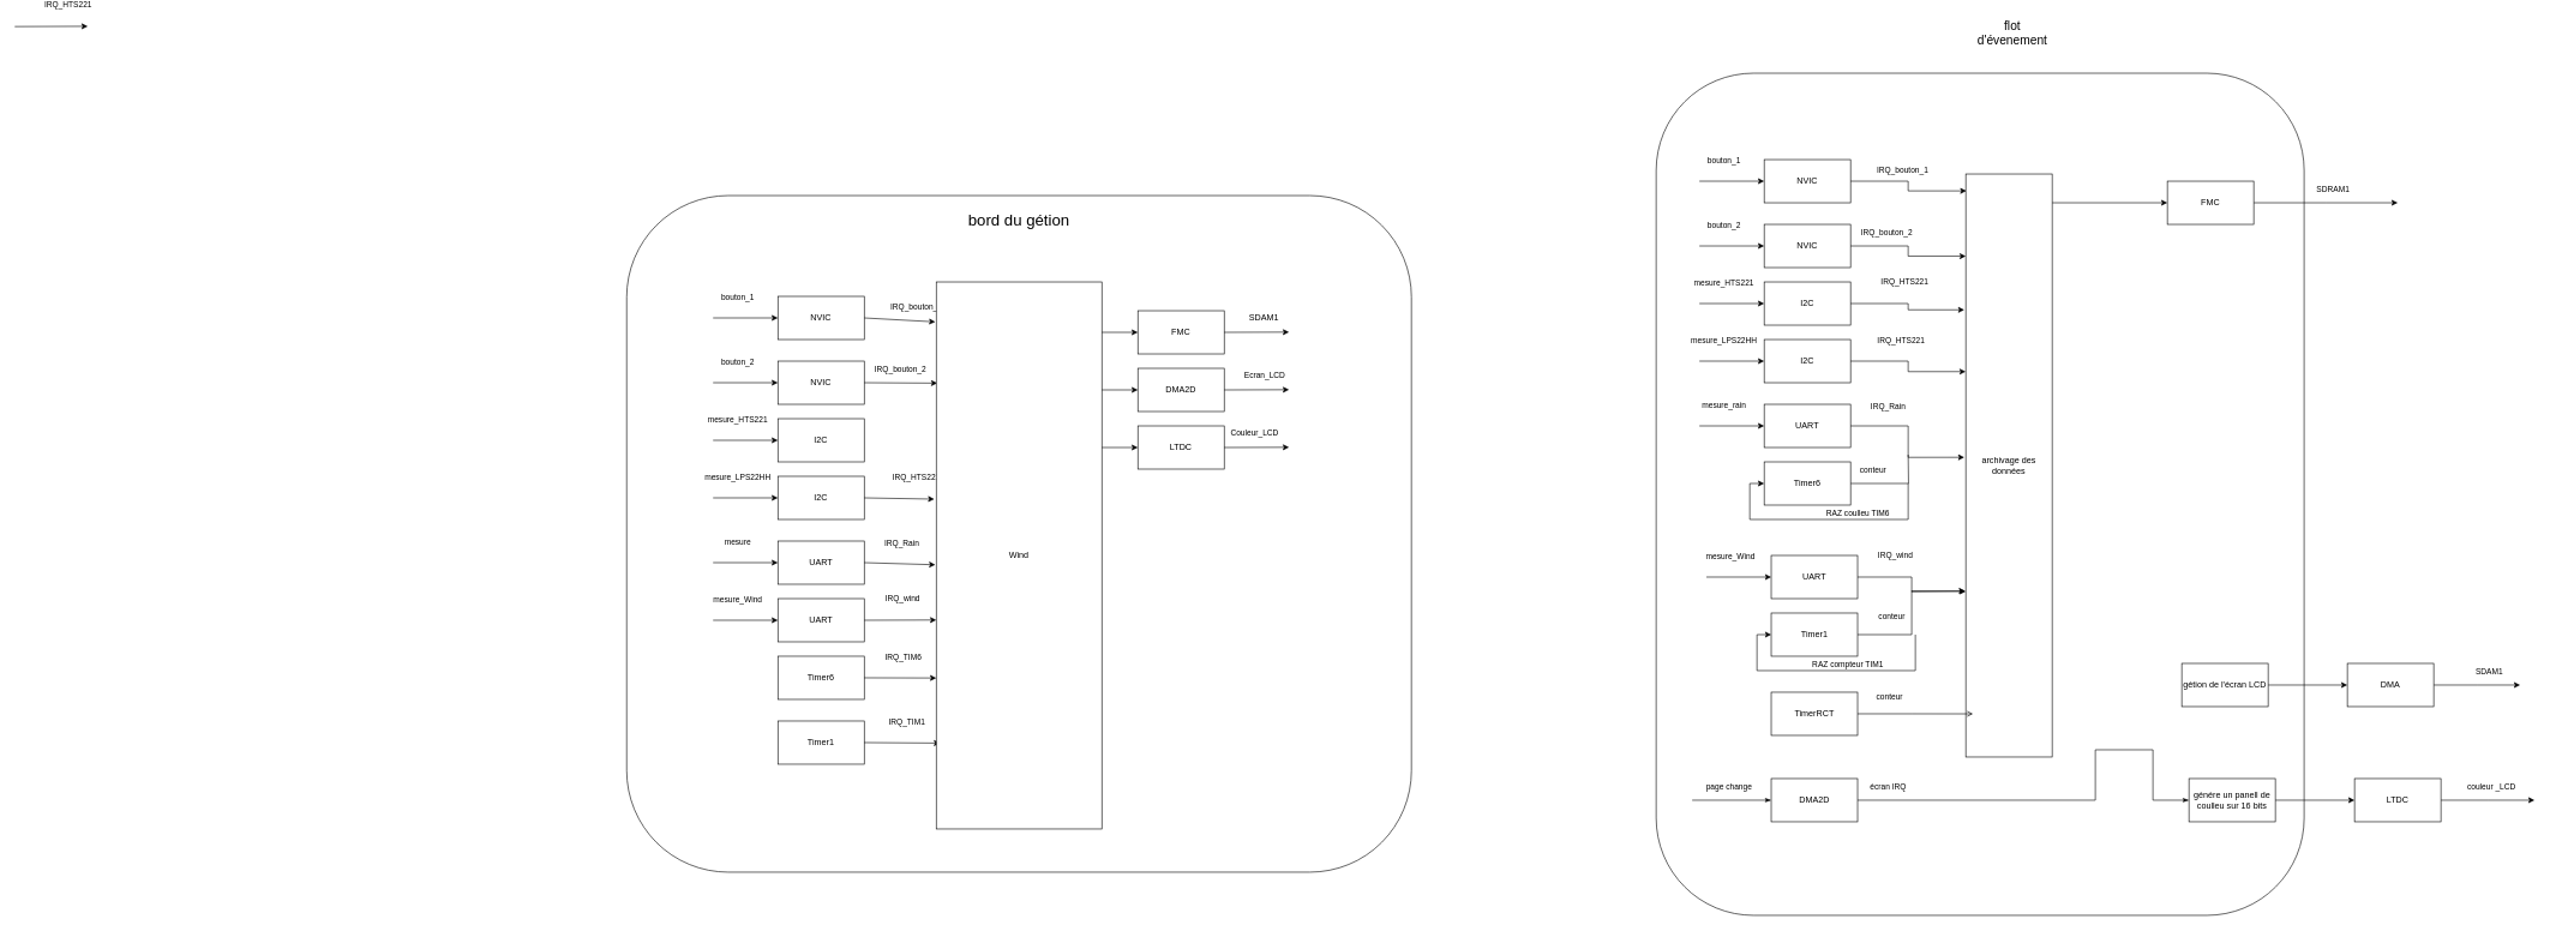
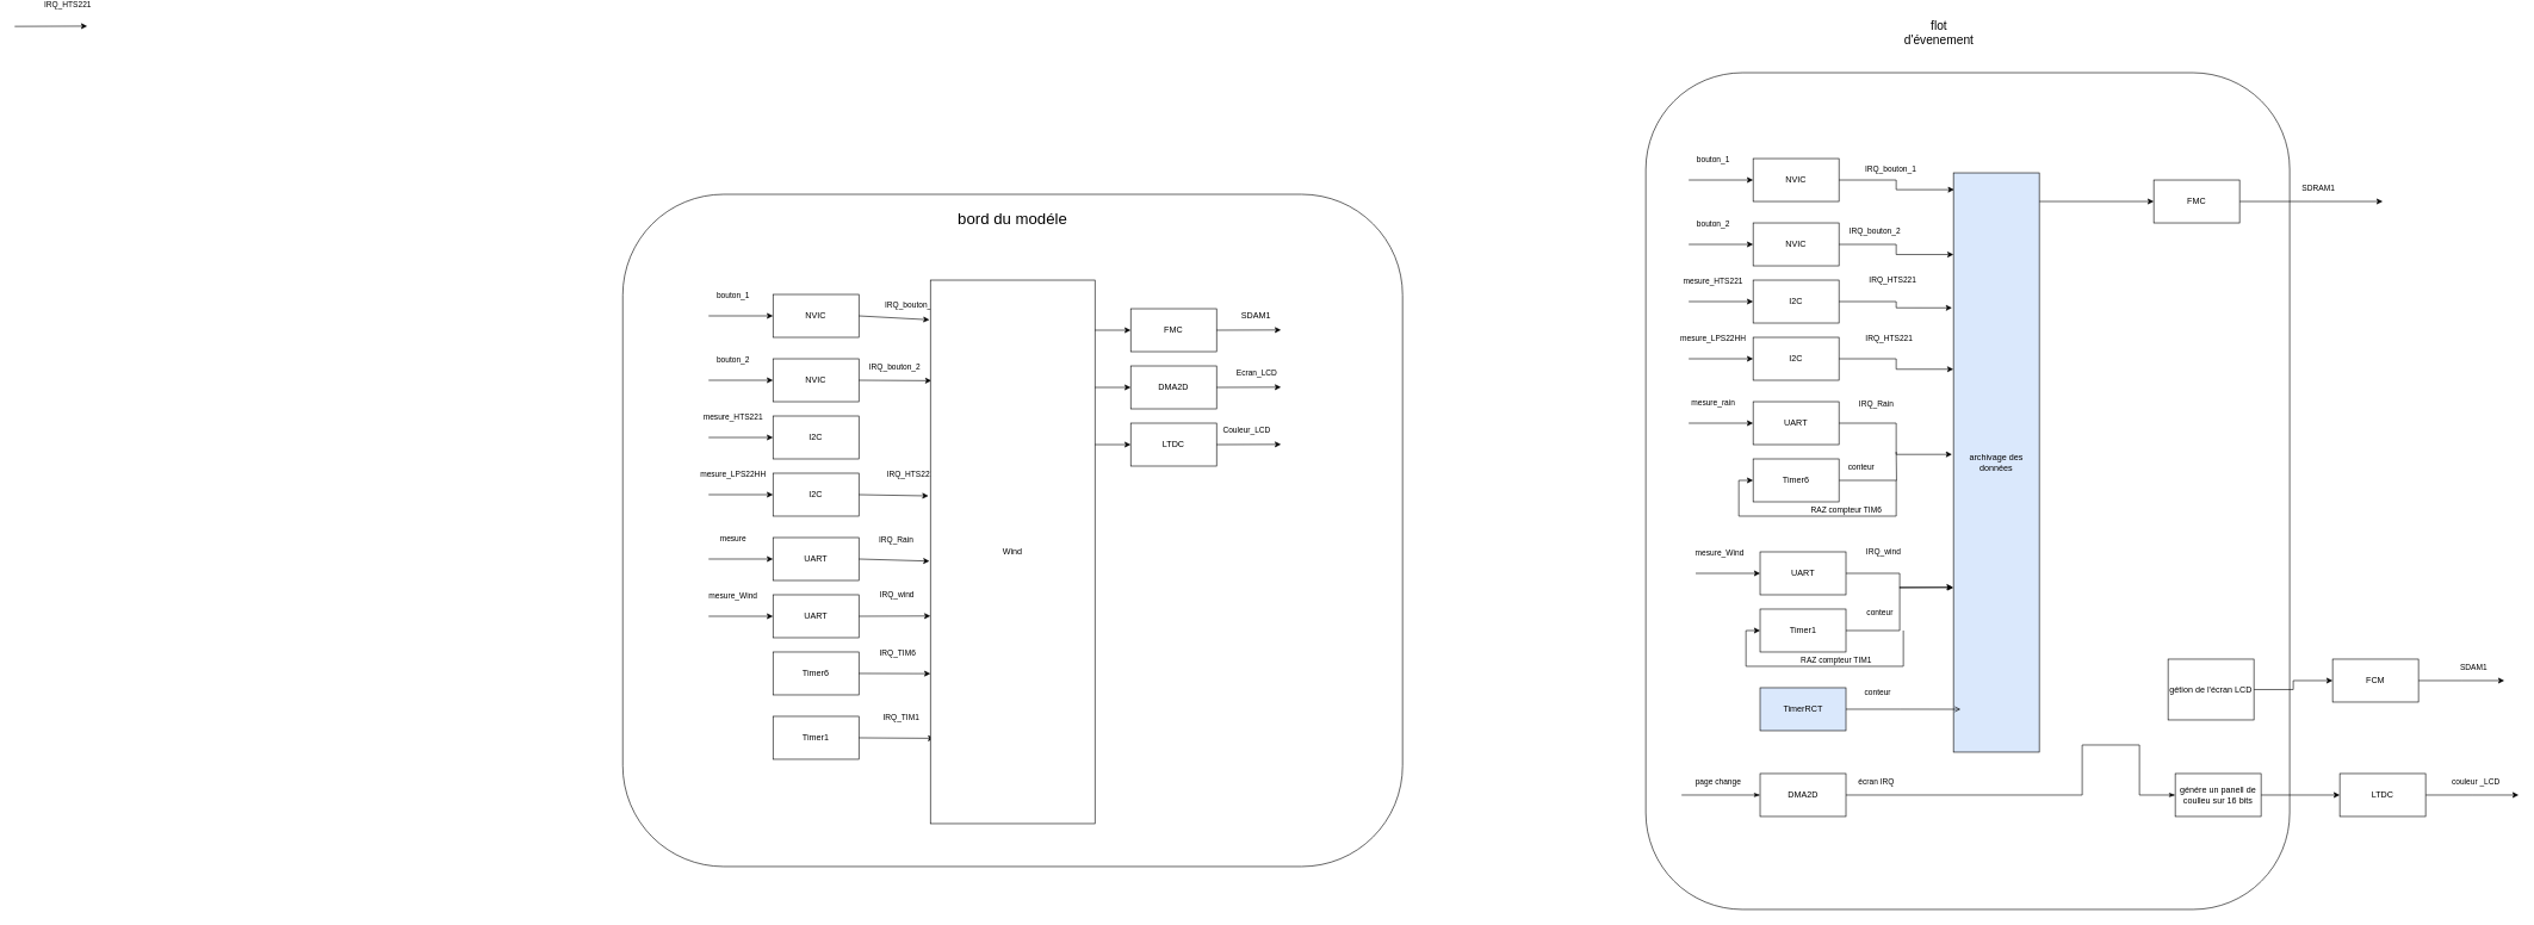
- <mxCell id="117" value="&lt;font style=&quot;font-size: 17px;&quot;&gt;flot d'évenement&lt;/font&gt;" style="text;html=1;align=center;verticalAlign=middle;whiteSpace=wrap;rounded=0;" vertex="1" parent="1"><mxGeometry x="2765" y="20" width="60" height="30" as="geometry" /></mxCell>
+ <mxCell id="117" value="&lt;font style=&quot;font-size: 17px;&quot;&gt;flot d'évenement&lt;/font&gt;" style="text;html=1;align=center;verticalAlign=middle;whiteSpace=wrap;rounded=0;" vertex="1" parent="1"><mxGeometry x="2680" y="20" width="60" height="30" as="geometry" /></mxCell>
- <mxCell id="53" value="&lt;font style=&quot;font-size: 22px;&quot;&gt;bord du gétion&lt;/font&gt;" style="text;html=1;align=center;verticalAlign=middle;whiteSpace=wrap;rounded=0;" vertex="1" parent="1"><mxGeometry x="1285" y="280" width="260" height="30" as="geometry" /></mxCell>
+ <mxCell id="53" value="&lt;font style=&quot;font-size: 22px;&quot;&gt;bord du modéle&lt;/font&gt;" style="text;html=1;align=center;verticalAlign=middle;whiteSpace=wrap;rounded=0;" vertex="1" parent="1"><mxGeometry x="1285" y="280" width="260" height="30" as="geometry" /></mxCell>
- <mxCell id="93" value="archivage des données" style="rounded=0;whiteSpace=wrap;html=1;" vertex="1" parent="1"><mxGeometry x="2730" y="230" width="120" height="810" as="geometry" /></mxCell>
+ <mxCell id="93" value="archivage des données" style="rounded=0;whiteSpace=wrap;html=1;fillColor=#dae8fc;" vertex="1" parent="1"><mxGeometry x="2730" y="230" width="120" height="810" as="geometry" /></mxCell>
- <mxCell id="116" value="RAZ coulleu TIM6" style="edgeLabel;html=1;align=center;verticalAlign=middle;resizable=0;points=[];" vertex="1" connectable="0" parent="1"><mxGeometry x="2579.757" y="700" as="geometry" /></mxCell>
+ <mxCell id="116" value="RAZ compteur TIM6" style="edgeLabel;html=1;align=center;verticalAlign=middle;resizable=0;points=[];" vertex="1" connectable="0" parent="1"><mxGeometry x="2579.757" y="700" as="geometry" /></mxCell>
- <mxCell id="107" value="gétion de l'écran LCD" style="rounded=0;whiteSpace=wrap;html=1;" vertex="1" parent="1"><mxGeometry x="3030" y="910" width="120" height="60" as="geometry" /></mxCell>
+ <mxCell id="107" value="gétion de l'écran LCD" style="rounded=0;whiteSpace=wrap;html=1;" vertex="1" parent="1"><mxGeometry x="3030" y="910" width="120" height="85" as="geometry" /></mxCell>
- <mxCell id="112" value="DMA" style="rounded=0;whiteSpace=wrap;html=1;" vertex="1" parent="1"><mxGeometry x="3260" y="910" width="120" height="60" as="geometry" /></mxCell>
+ <mxCell id="112" value="FCM" style="rounded=0;whiteSpace=wrap;html=1;" vertex="1" parent="1"><mxGeometry x="3260" y="910" width="120" height="60" as="geometry" /></mxCell>
- <mxCell id="83" value="TimerRCT" style="rounded=0;whiteSpace=wrap;html=1;" vertex="1" parent="1"><mxGeometry x="2459.76" y="950" width="120" height="60" as="geometry" /></mxCell>
+ <mxCell id="83" value="TimerRCT" style="rounded=0;whiteSpace=wrap;html=1;fillColor=#dae8fc;" vertex="1" parent="1"><mxGeometry x="2459.76" y="950" width="120" height="60" as="geometry" /></mxCell>
